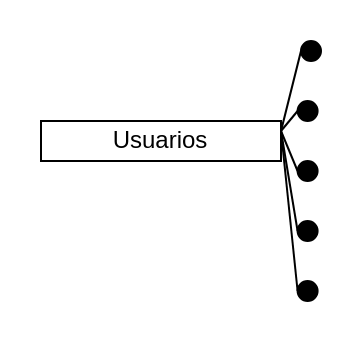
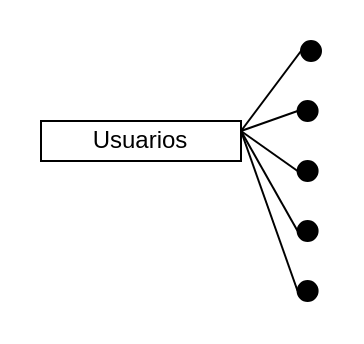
- <mxCell id="2" value="Usuarios" style="whiteSpace=wrap;html=1;align=center;fillStyle=auto;strokeColor=#000000;fillColor=none;gradientColor=none;gradientDirection=south;" vertex="1" parent="1"><mxGeometry x="20" y="60" width="120" height="20" as="geometry" /></mxCell>
+ <mxCell id="2" value="Usuarios" style="whiteSpace=wrap;html=1;align=center;fillStyle=auto;strokeColor=#000000;fillColor=none;gradientColor=none;gradientDirection=south;" vertex="1" parent="1"><mxGeometry x="20" y="60" width="100" height="20" as="geometry" /></mxCell>
